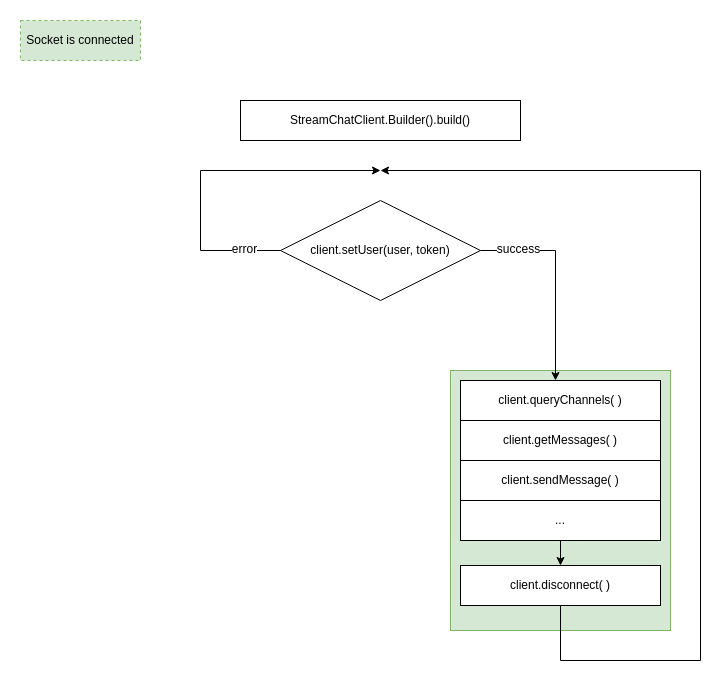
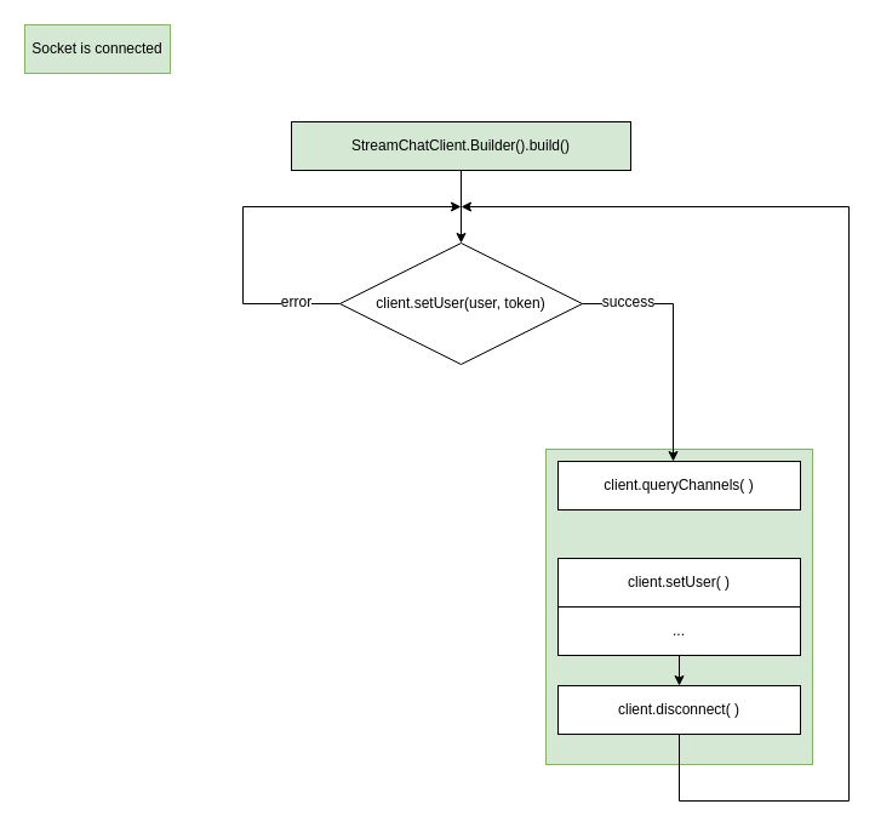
- <mxCell id="17" value="Socket is connected" style="rounded=0;whiteSpace=wrap;html=1;fillColor=#d5e8d4;strokeColor=#82b366;dashed=1;" vertex="1" parent="1"><mxGeometry x="20" y="20" width="120" height="40" as="geometry" /></mxCell>
+ <mxCell id="17" value="Socket is connected" style="rounded=0;whiteSpace=wrap;html=1;fillColor=#d5e8d4;strokeColor=#82b366;" vertex="1" parent="1"><mxGeometry x="20" y="20" width="120" height="40" as="geometry" /></mxCell>
- <mxCell id="5" value="StreamChatClient.Builder().build()" style="rounded=0;whiteSpace=wrap;html=1;" vertex="1" parent="1"><mxGeometry x="240" y="100" width="280" height="40" as="geometry" /></mxCell>
+ <mxCell id="5" value="StreamChatClient.Builder().build()" style="rounded=0;whiteSpace=wrap;html=1;fillColor=#d5e8d4;" vertex="1" parent="1"><mxGeometry x="240" y="100" width="280" height="40" as="geometry" /></mxCell>
+ <mxCell id="4" value="" style="edgeStyle=orthogonalEdgeStyle;rounded=0;orthogonalLoop=1;jettySize=auto;html=1;" edge="1" parent="1" source="5" target="10"><mxGeometry relative="1" as="geometry" /></mxCell>
- <mxCell id="11" value="client.getMessages( )" style="rounded=0;whiteSpace=wrap;html=1;" vertex="1" parent="1"><mxGeometry x="460" y="420" width="200" height="40" as="geometry" /></mxCell>
- <mxCell id="12" value="client.sendMessage( )" style="rounded=0;whiteSpace=wrap;html=1;" vertex="1" parent="1"><mxGeometry x="460" y="460" width="200" height="40" as="geometry" /></mxCell>
+ <mxCell id="12" value="client.setUser( )" style="rounded=0;whiteSpace=wrap;html=1;" vertex="1" parent="1"><mxGeometry x="460" y="460" width="200" height="40" as="geometry" /></mxCell>
